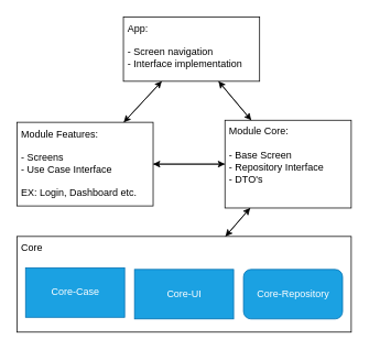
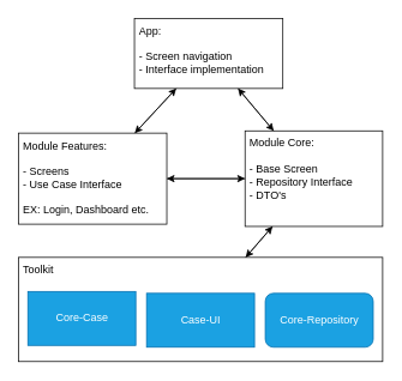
- <mxCell id="16" value="&lt;font color=&quot;#000000&quot;&gt;&amp;nbsp;Core&lt;/font&gt;" style="rounded=0;whiteSpace=wrap;html=1;fillColor=none;strokeColor=#080808;align=left;verticalAlign=top;" vertex="1" parent="12"><mxGeometry width="405" height="116" as="geometry" /></mxCell>
+ <mxCell id="16" value="&lt;font color=&quot;#000000&quot;&gt;&amp;nbsp;Toolkit&lt;/font&gt;" style="rounded=0;whiteSpace=wrap;html=1;fillColor=none;strokeColor=#080808;align=left;verticalAlign=top;" vertex="1" parent="12"><mxGeometry width="405" height="116" as="geometry" /></mxCell>
- <mxCell id="15" value="Core-UI" style="rounded=0;whiteSpace=wrap;html=1;fillColor=#1ba1e2;fontColor=#ffffff;strokeColor=#006EAF;" vertex="1" parent="12"><mxGeometry x="142.5" y="40" width="120" height="60" as="geometry" /></mxCell>
+ <mxCell id="15" value="Case-UI" style="rounded=0;whiteSpace=wrap;html=1;fillColor=#1ba1e2;fontColor=#ffffff;strokeColor=#006EAF;" vertex="1" parent="12"><mxGeometry x="142.5" y="40" width="120" height="60" as="geometry" /></mxCell>
